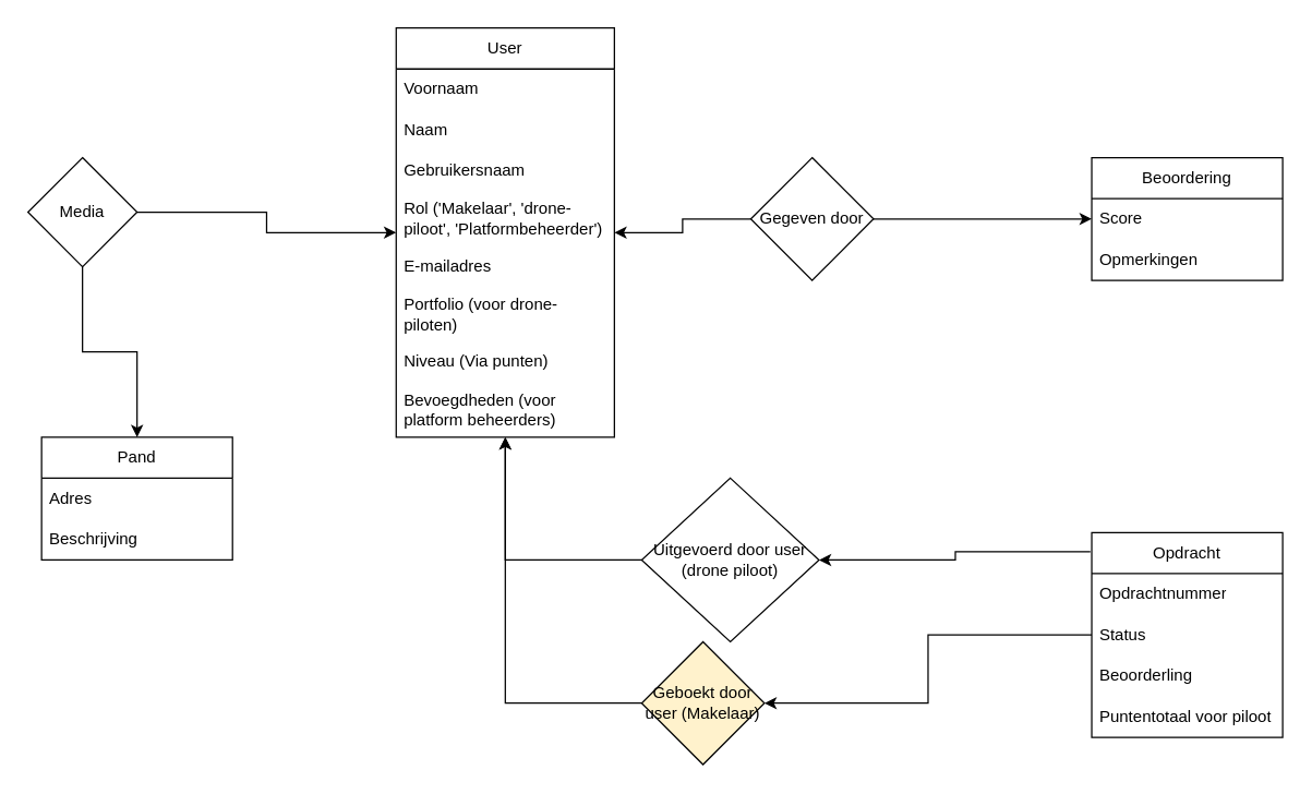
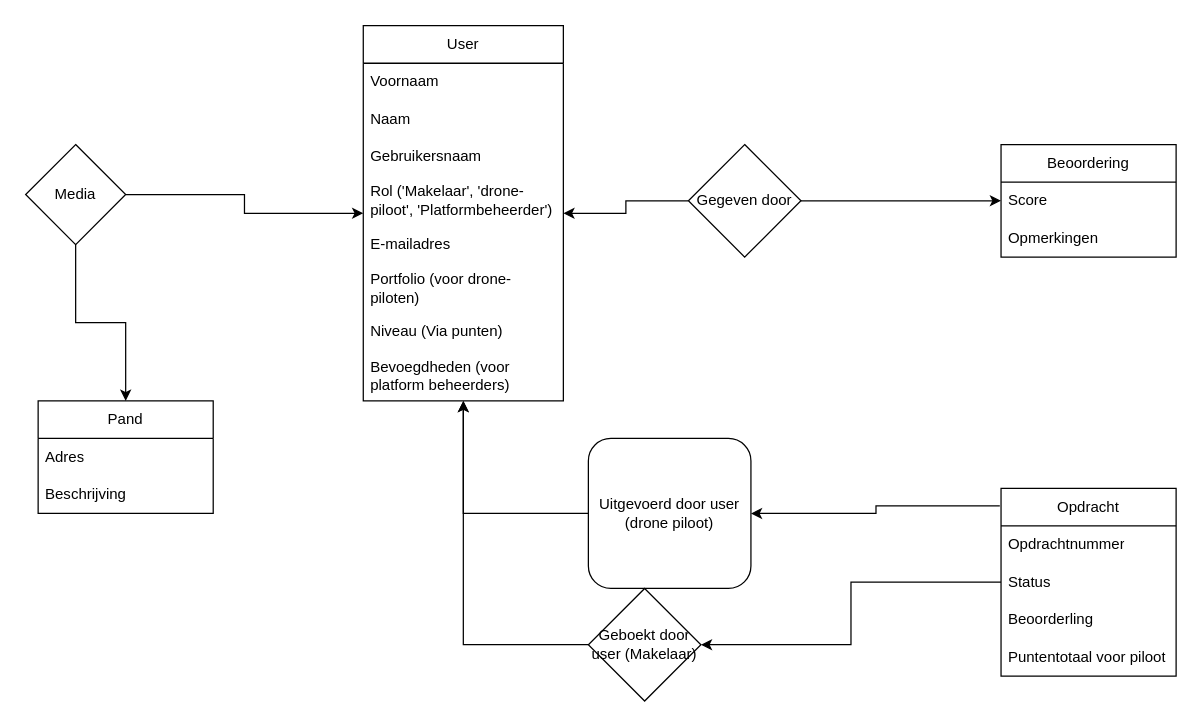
- <mxCell id="10" value="Uitgevoerd door user (drone piloot)" style="rhombus;whiteSpace=wrap;html=1;" parent="1" vertex="1"><mxGeometry x="470" y="350" width="130" height="120" as="geometry" /></mxCell>
+ <mxCell id="10" value="Uitgevoerd door user (drone piloot)" style="whiteSpace=wrap;html=1;rounded=1;" parent="1" vertex="1"><mxGeometry x="470" y="350" width="130" height="120" as="geometry" /></mxCell>
- <mxCell id="33" value="Geboekt door user (Makelaar)" style="rhombus;whiteSpace=wrap;html=1;fillColor=#fff2cc;" parent="1" vertex="1"><mxGeometry x="470" y="470" width="90" height="90" as="geometry" /></mxCell>
+ <mxCell id="33" value="Geboekt door user (Makelaar)" style="rhombus;whiteSpace=wrap;html=1;" parent="1" vertex="1"><mxGeometry x="470" y="470" width="90" height="90" as="geometry" /></mxCell>
